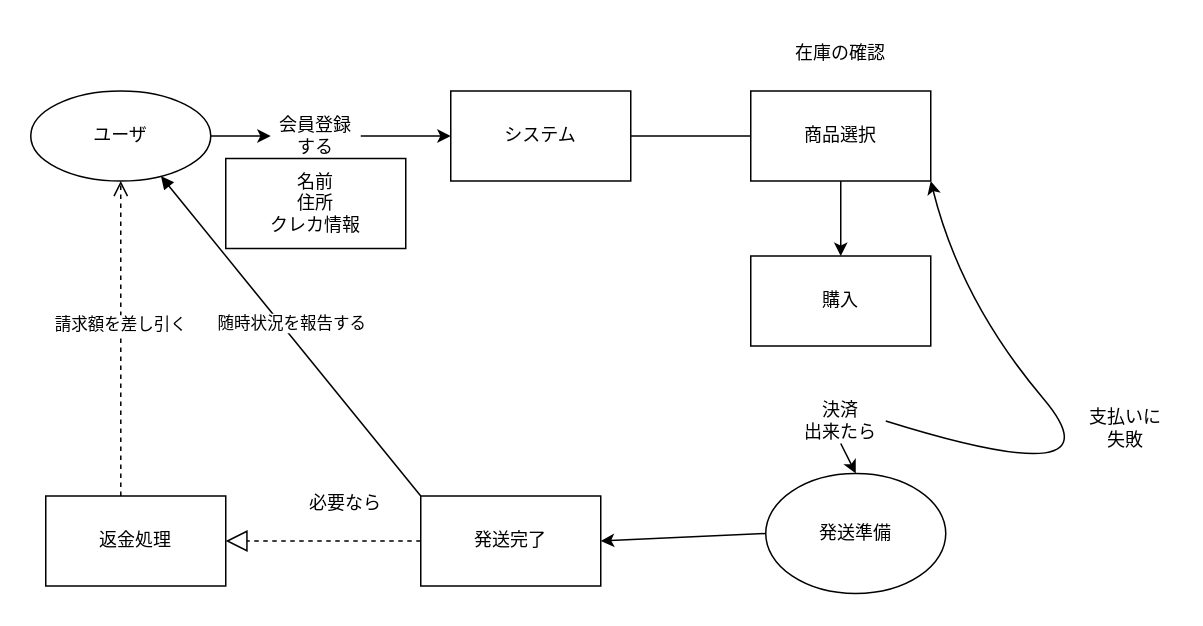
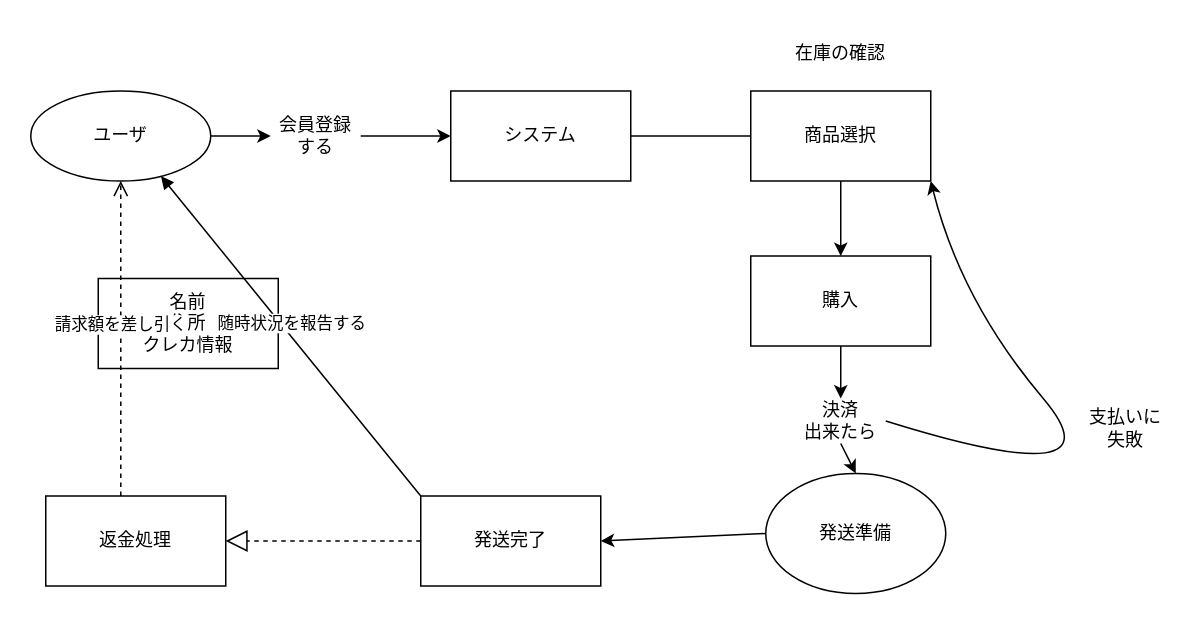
- <mxCell id="3" value="&lt;div&gt;名前&lt;/div&gt;&lt;div&gt;住所&lt;/div&gt;&lt;div&gt;クレカ情報&lt;/div&gt;" style="rounded=0;whiteSpace=wrap;html=1;" vertex="1" parent="1"><mxGeometry x="150" y="105" width="120" height="60" as="geometry" /></mxCell>
+ <mxCell id="3" value="&lt;div&gt;名前&lt;/div&gt;&lt;div&gt;住所&lt;/div&gt;&lt;div&gt;クレカ情報&lt;/div&gt;" style="rounded=0;whiteSpace=wrap;html=1;" vertex="1" parent="1"><mxGeometry x="65" y="185" width="120" height="60" as="geometry" /></mxCell>
+ <mxCell id="17" value="" style="endArrow=classic;html=1;entryX=0.5;entryY=0;entryDx=0;entryDy=0;exitX=0.5;exitY=1;exitDx=0;exitDy=0;" edge="1" parent="1" source="7" target="18"><mxGeometry width="50" height="50" relative="1" as="geometry"><mxPoint x="560" y="260" as="sourcePoint" /><mxPoint x="560" y="330" as="targetPoint" /></mxGeometry></mxCell>
- <mxCell id="13" value="必要なら" style="text;html=1;align=center;verticalAlign=middle;whiteSpace=wrap;rounded=0;" vertex="1" parent="1"><mxGeometry x="200" y="320" width="60" height="30" as="geometry" /></mxCell>
